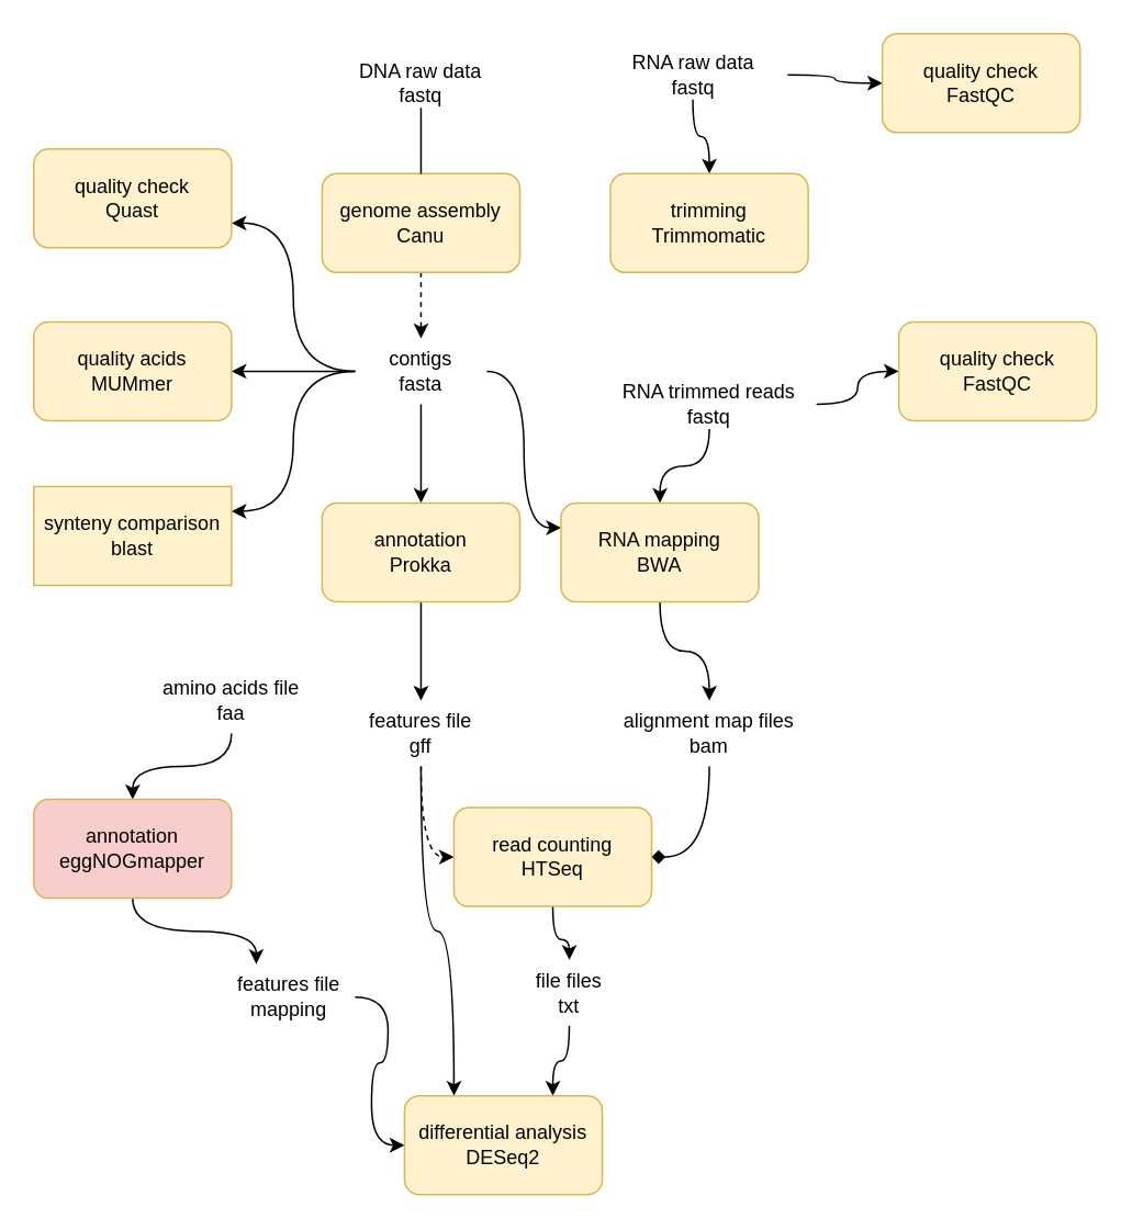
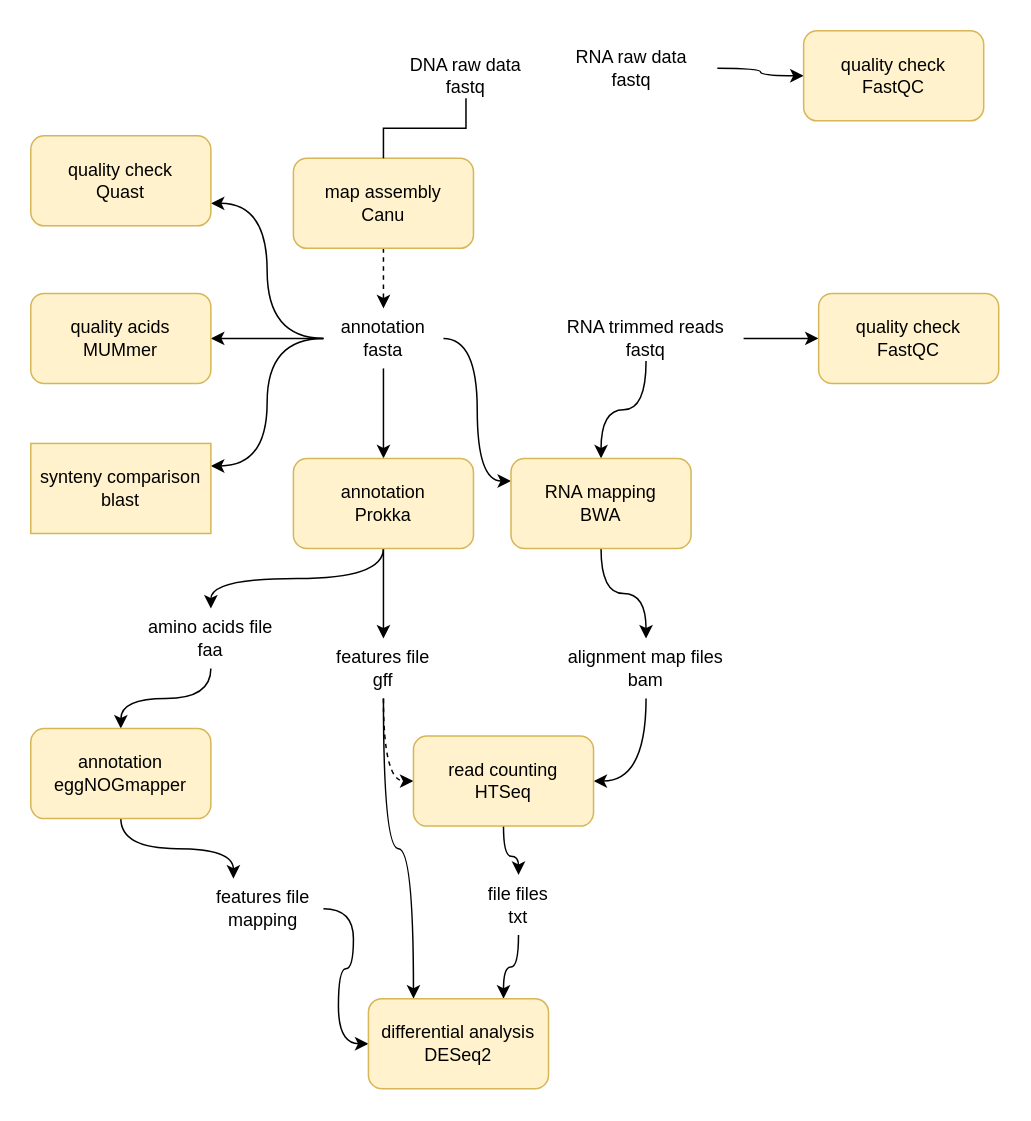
- <mxCell id="5" value="DNA raw data&lt;br&gt;fastq&lt;br&gt;" style="text;html=1;strokeColor=none;fillColor=none;align=center;verticalAlign=middle;whiteSpace=wrap;rounded=0;" vertex="1" parent="1"><mxGeometry x="215" y="35" width="80" height="30" as="geometry" /></mxCell>
+ <mxCell id="5" value="DNA raw data&lt;br&gt;fastq&lt;br&gt;" style="text;html=1;strokeColor=none;fillColor=none;align=center;verticalAlign=middle;whiteSpace=wrap;rounded=0;" vertex="1" parent="1"><mxGeometry x="270" y="35" width="80" height="30" as="geometry" /></mxCell>
- <mxCell id="12" value="" style="edgeStyle=orthogonalEdgeStyle;curved=1;rounded=0;orthogonalLoop=1;jettySize=auto;html=1;" edge="1" parent="1" source="14" target="18"><mxGeometry relative="1" as="geometry" /></mxCell>
- <mxCell id="3" value="genome assembly&lt;br&gt;Canu&lt;br&gt;" style="rounded=1;whiteSpace=wrap;html=1;fillColor=#fff2cc;strokeColor=#d6b656;" vertex="1" parent="1"><mxGeometry x="195" y="105" width="120" height="60" as="geometry" /></mxCell>
+ <mxCell id="3" value="map assembly&lt;br&gt;Canu&lt;br&gt;" style="rounded=1;whiteSpace=wrap;html=1;fillColor=#fff2cc;strokeColor=#d6b656;" vertex="1" parent="1"><mxGeometry x="195" y="105" width="120" height="60" as="geometry" /></mxCell>
- <mxCell id="18" value="trimming&lt;br&gt;&lt;div&gt;&lt;span&gt;Trimmomatic&lt;/span&gt;&lt;/div&gt;" style="rounded=1;whiteSpace=wrap;html=1;fillColor=#fff2cc;strokeColor=#d6b656;" vertex="1" parent="1"><mxGeometry x="370" y="105" width="120" height="60" as="geometry" /></mxCell>
- <mxCell id="11" value="contigs&lt;br&gt;fasta&lt;br&gt;" style="text;html=1;strokeColor=none;fillColor=none;align=center;verticalAlign=middle;whiteSpace=wrap;rounded=0;" vertex="1" parent="1"><mxGeometry x="215" y="205" width="80" height="40" as="geometry" /></mxCell>
+ <mxCell id="11" value="annotation&lt;br&gt;fasta&lt;br&gt;" style="text;html=1;strokeColor=none;fillColor=none;align=center;verticalAlign=middle;whiteSpace=wrap;rounded=0;" vertex="1" parent="1"><mxGeometry x="215" y="205" width="80" height="40" as="geometry" /></mxCell>
- <mxCell id="17" value="RNA trimmed reads&lt;br&gt;fastq&lt;br&gt;" style="text;html=1;strokeColor=none;fillColor=none;align=center;verticalAlign=middle;whiteSpace=wrap;rounded=0;" vertex="1" parent="1"><mxGeometry x="365" y="230" width="130" height="30" as="geometry" /></mxCell>
+ <mxCell id="17" value="RNA trimmed reads&lt;br&gt;fastq&lt;br&gt;" style="text;html=1;strokeColor=none;fillColor=none;align=center;verticalAlign=middle;whiteSpace=wrap;rounded=0;" vertex="1" parent="1"><mxGeometry x="365" y="210" width="130" height="30" as="geometry" /></mxCell>
+ <mxCell id="20" style="edgeStyle=orthogonalEdgeStyle;curved=1;rounded=0;orthogonalLoop=1;jettySize=auto;html=1;" edge="1" parent="1" source="21" target="31"><mxGeometry relative="1" as="geometry" /></mxCell>
- <mxCell id="33" value="annotation&lt;br&gt;&lt;div&gt;&lt;span&gt;eggNOGmapper&lt;/span&gt;&lt;/div&gt;" style="rounded=1;whiteSpace=wrap;html=1;fillColor=#f8cecc;strokeColor=#d6b656;" vertex="1" parent="1"><mxGeometry x="20" y="485" width="120" height="60" as="geometry" /></mxCell>
+ <mxCell id="33" value="annotation&lt;br&gt;&lt;div&gt;&lt;span&gt;eggNOGmapper&lt;/span&gt;&lt;/div&gt;" style="rounded=1;whiteSpace=wrap;html=1;fillColor=#fff2cc;strokeColor=#d6b656;" vertex="1" parent="1"><mxGeometry x="20" y="485" width="120" height="60" as="geometry" /></mxCell>
- <mxCell id="37" style="edgeStyle=orthogonalEdgeStyle;curved=1;rounded=0;orthogonalLoop=1;jettySize=auto;html=1;entryX=1;entryY=0.5;entryDx=0;entryDy=0;endArrow=diamond;" edge="1" parent="1" source="38" target="40"><mxGeometry relative="1" as="geometry" /></mxCell>
+ <mxCell id="37" style="edgeStyle=orthogonalEdgeStyle;curved=1;rounded=0;orthogonalLoop=1;jettySize=auto;html=1;entryX=1;entryY=0.5;entryDx=0;entryDy=0;" edge="1" parent="1" source="38" target="40"><mxGeometry relative="1" as="geometry" /></mxCell>
